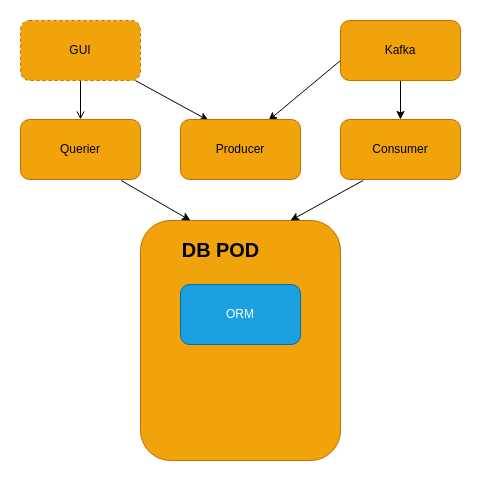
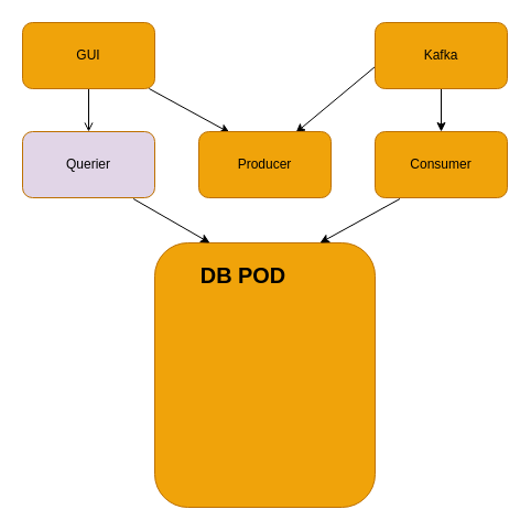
- <mxCell id="8" value="GUI" style="rounded=1;whiteSpace=wrap;html=1;fillColor=#f0a30a;fontColor=#000000;strokeColor=#BD7000;dashed=1;" vertex="1" parent="1"><mxGeometry x="20" y="20" width="120" height="60" as="geometry" /></mxCell>
+ <mxCell id="8" value="GUI" style="rounded=1;whiteSpace=wrap;html=1;fillColor=#f0a30a;fontColor=#000000;strokeColor=#BD7000;" vertex="1" parent="1"><mxGeometry x="20" y="20" width="120" height="60" as="geometry" /></mxCell>
- <mxCell id="12" value="Querier" style="rounded=1;whiteSpace=wrap;html=1;fillColor=#f0a30a;fontColor=#000000;strokeColor=#BD7000;" vertex="1" parent="1"><mxGeometry x="20" y="119" width="120" height="60" as="geometry" /></mxCell>
+ <mxCell id="12" value="Querier" style="rounded=1;whiteSpace=wrap;html=1;fillColor=#e1d5e7;fontColor=#000000;strokeColor=#BD7000;" vertex="1" parent="1"><mxGeometry x="20" y="119" width="120" height="60" as="geometry" /></mxCell>
- <mxCell id="5" value="ORM" style="whiteSpace=wrap;html=1;rounded=1;fillColor=#1ba1e2;fontColor=#ffffff;strokeColor=#006EAF;" vertex="1" parent="1"><mxGeometry x="180" y="284" width="120" height="60" as="geometry" /></mxCell>
